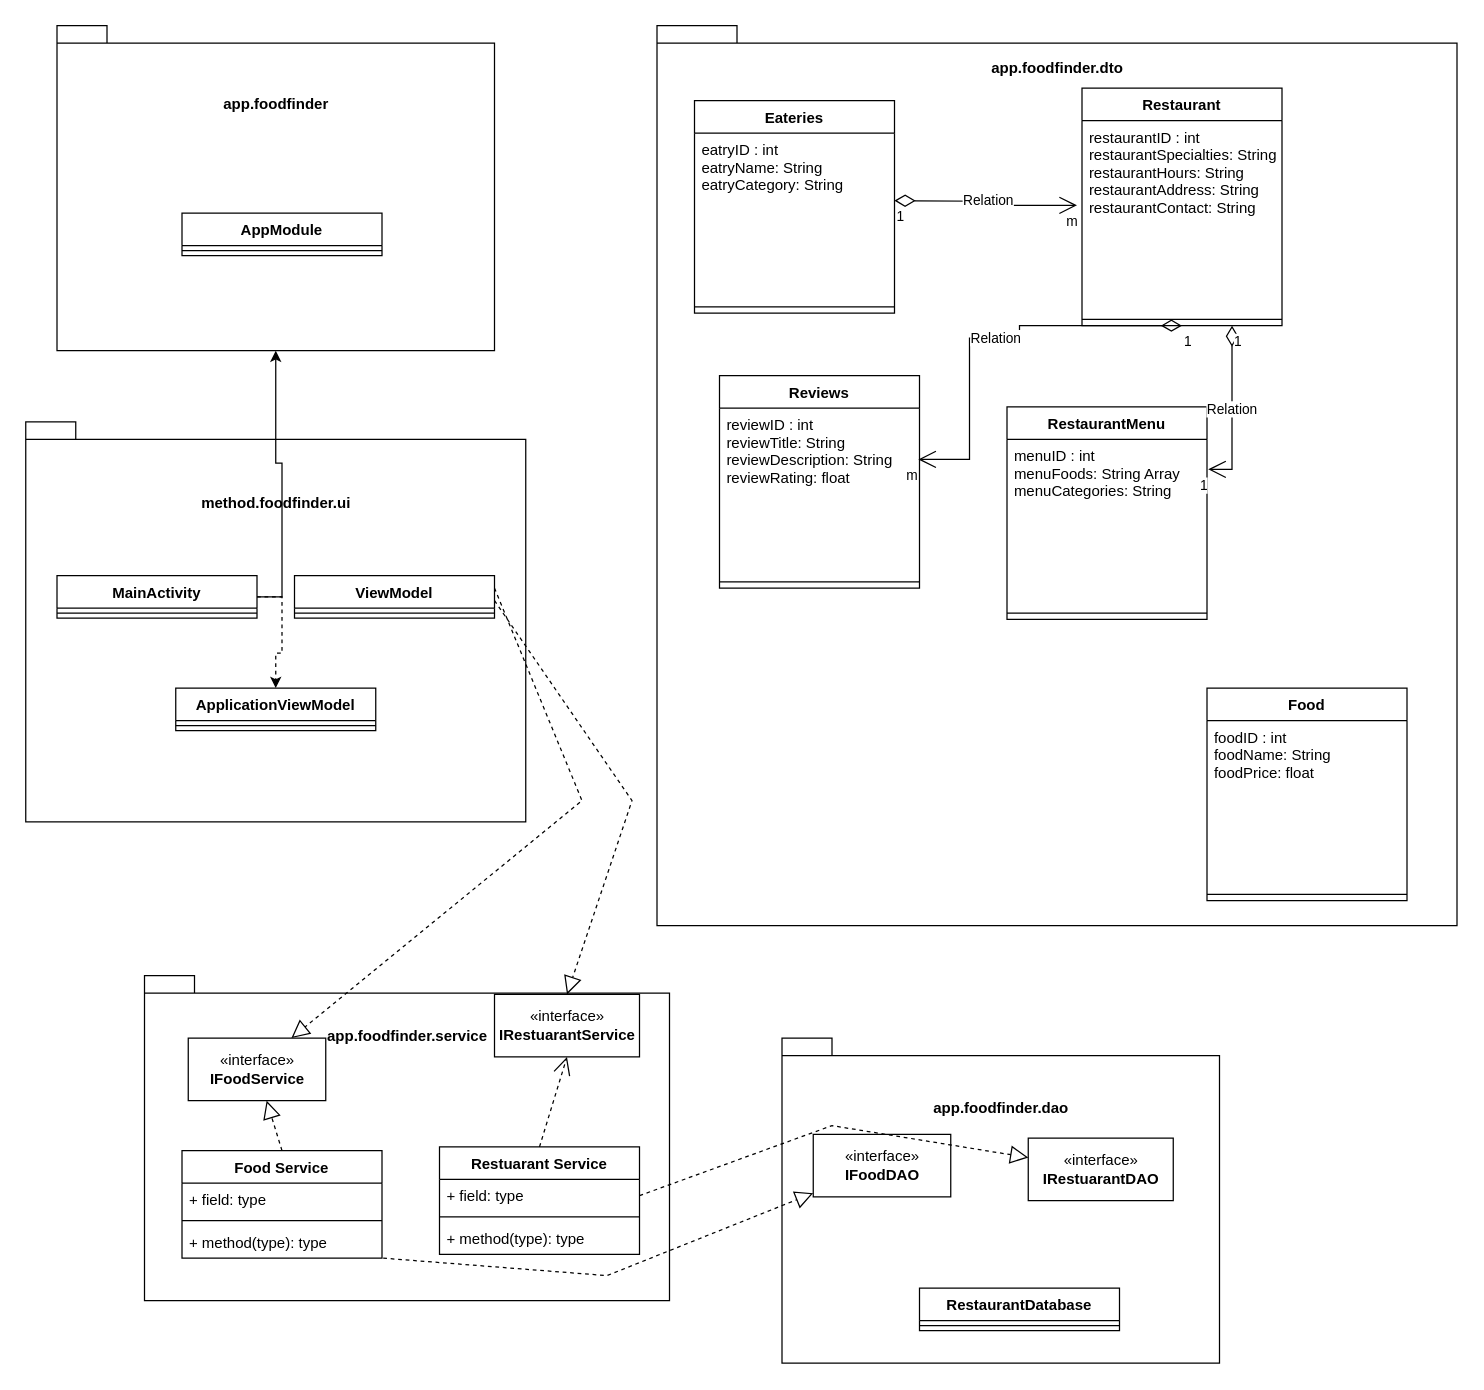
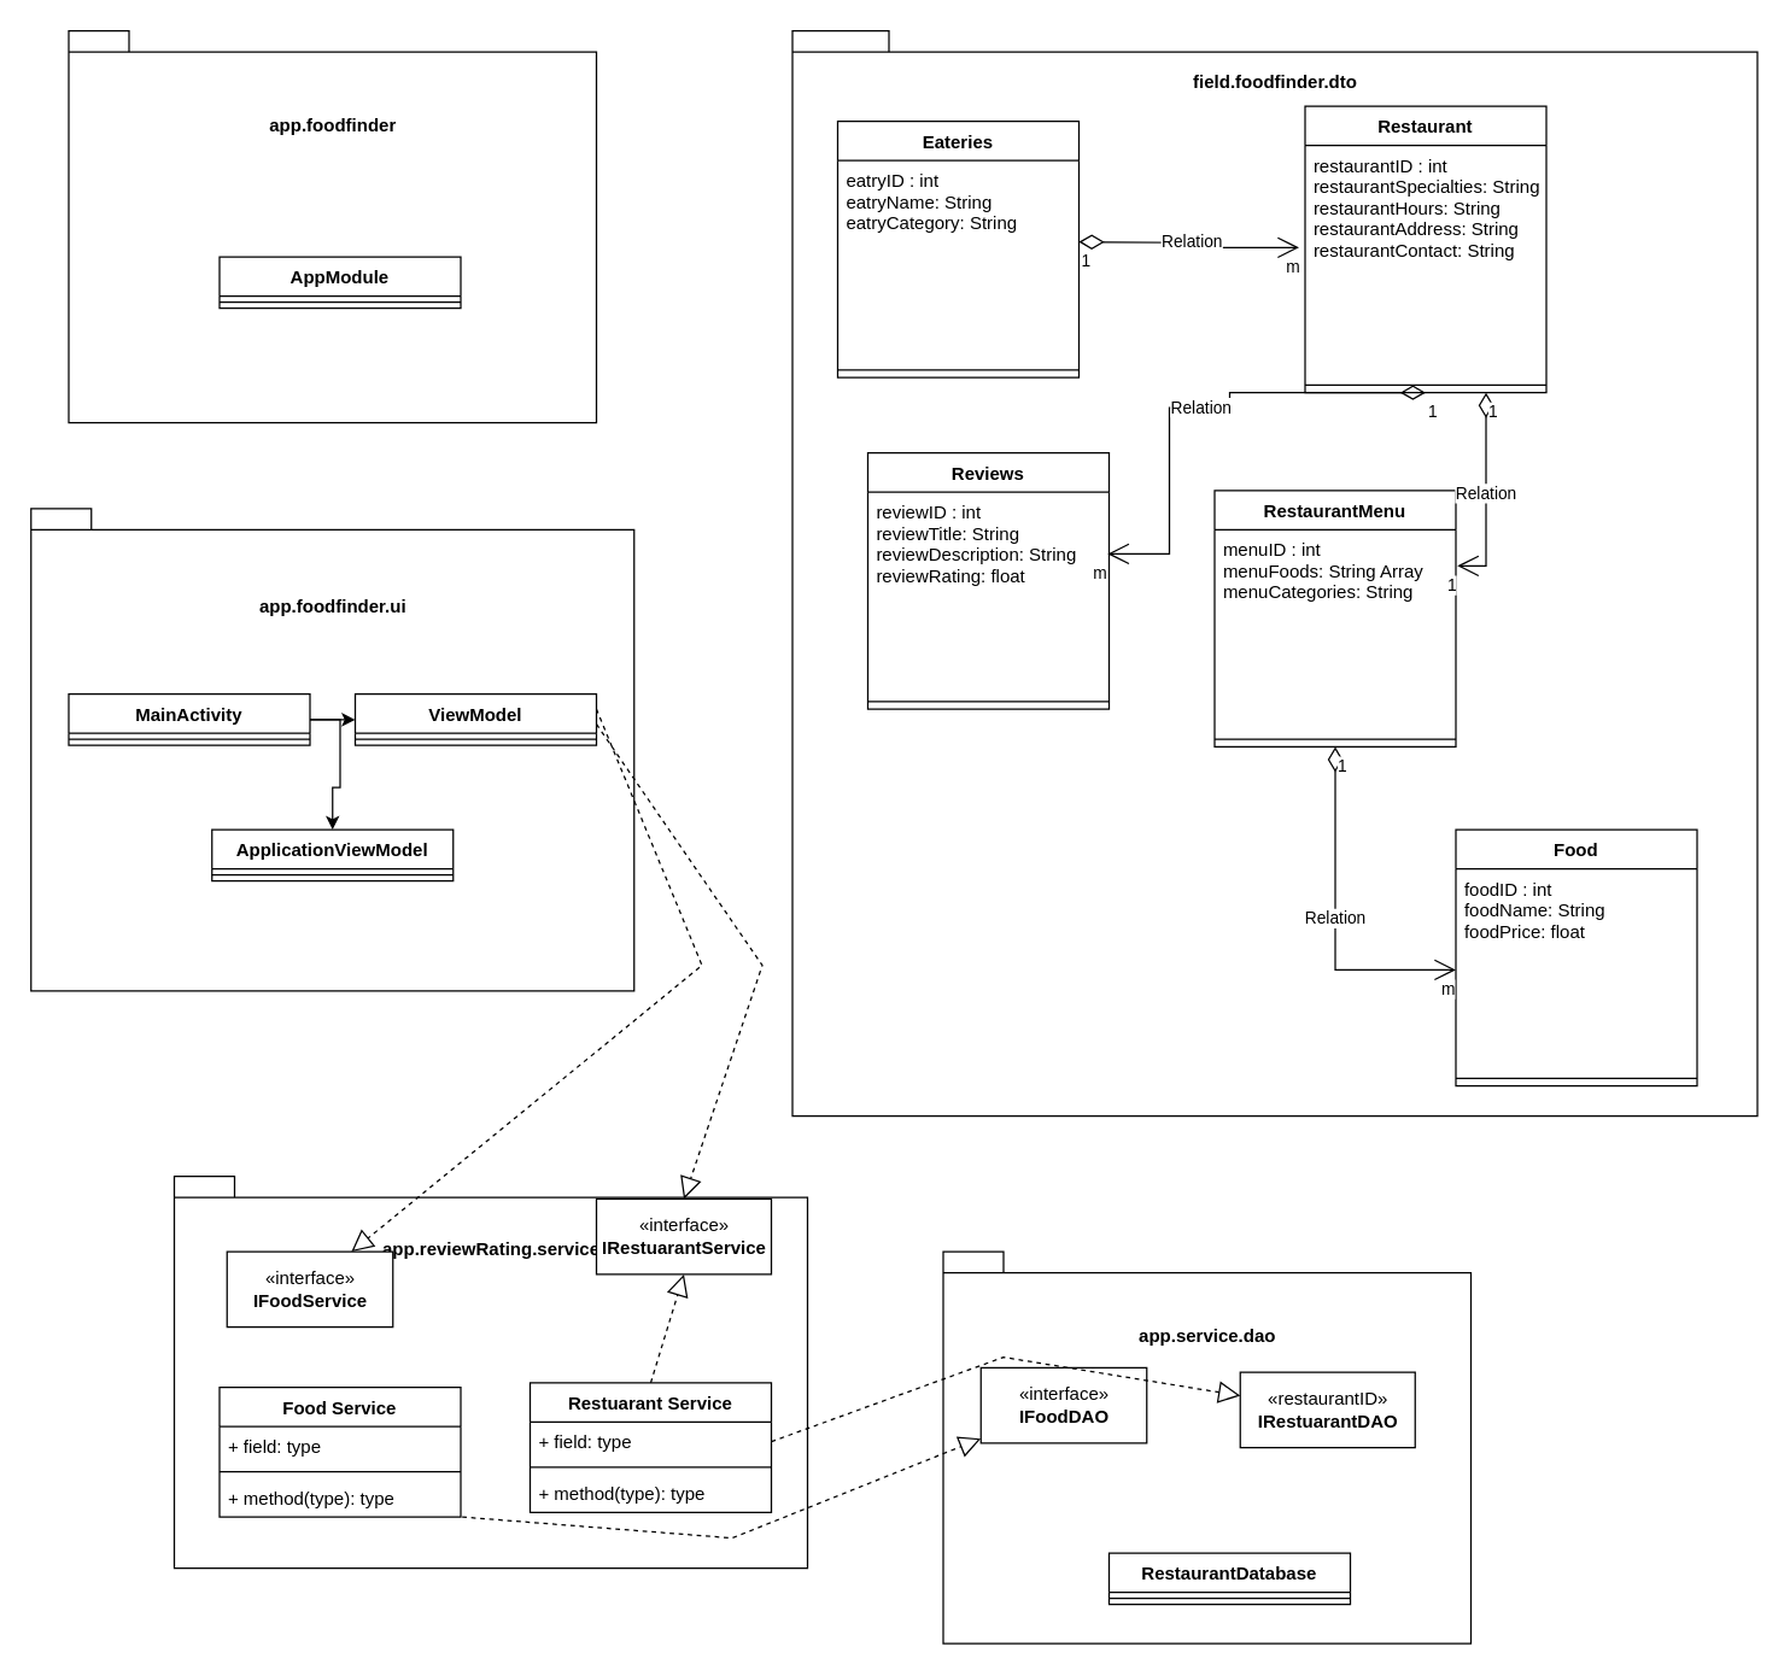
- <mxCell id="6" style="edgeStyle=orthogonalEdgeStyle;rounded=0;orthogonalLoop=1;jettySize=auto;html=1;exitX=1;exitY=0.5;exitDx=0;exitDy=0;" edge="1" parent="1" source="8" target="2"><mxGeometry relative="1" as="geometry" /></mxCell>
+ <mxCell id="6" style="edgeStyle=orthogonalEdgeStyle;rounded=0;orthogonalLoop=1;jettySize=auto;html=1;exitX=1;exitY=0.5;exitDx=0;exitDy=0;entryX=0;entryY=0.5;entryDx=0;entryDy=0;" edge="1" parent="1" source="8" target="10"><mxGeometry relative="1" as="geometry" /></mxCell>
- <mxCell id="12" value="app.foodfinder.dto&lt;br&gt;&lt;br&gt;&lt;br&gt;&lt;br&gt;&lt;br&gt;&lt;br&gt;&lt;br&gt;&lt;br&gt;&lt;br&gt;&lt;br&gt;&lt;br&gt;&lt;br&gt;&lt;br&gt;&lt;br&gt;&lt;br&gt;&lt;br&gt;&lt;br&gt;&lt;br&gt;&lt;br&gt;&lt;br&gt;&lt;br&gt;&lt;br&gt;&lt;br&gt;&lt;br&gt;&lt;br&gt;&lt;br&gt;&lt;br&gt;&lt;br&gt;&lt;br&gt;&lt;br&gt;&lt;br&gt;&lt;br&gt;&lt;br&gt;&lt;br&gt;&lt;br&gt;&lt;br&gt;&lt;br&gt;&lt;br&gt;&lt;br&gt;&lt;br&gt;&lt;br&gt;&lt;br&gt;&lt;br&gt;&lt;br&gt;&lt;br&gt;&lt;br&gt;&lt;br&gt;" style="shape=folder;fontStyle=1;spacingTop=10;tabWidth=40;tabHeight=14;tabPosition=left;html=1;" vertex="1" parent="1"><mxGeometry x="525" y="20" width="640" height="720" as="geometry" /></mxCell>
+ <mxCell id="12" value="field.foodfinder.dto&lt;br&gt;&lt;br&gt;&lt;br&gt;&lt;br&gt;&lt;br&gt;&lt;br&gt;&lt;br&gt;&lt;br&gt;&lt;br&gt;&lt;br&gt;&lt;br&gt;&lt;br&gt;&lt;br&gt;&lt;br&gt;&lt;br&gt;&lt;br&gt;&lt;br&gt;&lt;br&gt;&lt;br&gt;&lt;br&gt;&lt;br&gt;&lt;br&gt;&lt;br&gt;&lt;br&gt;&lt;br&gt;&lt;br&gt;&lt;br&gt;&lt;br&gt;&lt;br&gt;&lt;br&gt;&lt;br&gt;&lt;br&gt;&lt;br&gt;&lt;br&gt;&lt;br&gt;&lt;br&gt;&lt;br&gt;&lt;br&gt;&lt;br&gt;&lt;br&gt;&lt;br&gt;&lt;br&gt;&lt;br&gt;&lt;br&gt;&lt;br&gt;&lt;br&gt;&lt;br&gt;" style="shape=folder;fontStyle=1;spacingTop=10;tabWidth=40;tabHeight=14;tabPosition=left;html=1;" vertex="1" parent="1"><mxGeometry x="525" y="20" width="640" height="720" as="geometry" /></mxCell>
- <mxCell id="5" value="method.foodfinder.ui&lt;br&gt;&lt;br&gt;&lt;br&gt;&lt;br&gt;&lt;br&gt;&lt;br&gt;&lt;br&gt;&lt;br&gt;&lt;br&gt;&lt;br&gt;&lt;br&gt;&lt;br&gt;&lt;br&gt;&lt;br&gt;&lt;br&gt;" style="shape=folder;fontStyle=1;spacingTop=10;tabWidth=40;tabHeight=14;tabPosition=left;html=1;" vertex="1" parent="1"><mxGeometry x="20" y="337" width="400" height="320" as="geometry" /></mxCell>
+ <mxCell id="5" value="app.foodfinder.ui&lt;br&gt;&lt;br&gt;&lt;br&gt;&lt;br&gt;&lt;br&gt;&lt;br&gt;&lt;br&gt;&lt;br&gt;&lt;br&gt;&lt;br&gt;&lt;br&gt;&lt;br&gt;&lt;br&gt;&lt;br&gt;&lt;br&gt;" style="shape=folder;fontStyle=1;spacingTop=10;tabWidth=40;tabHeight=14;tabPosition=left;html=1;" vertex="1" parent="1"><mxGeometry x="20" y="337" width="400" height="320" as="geometry" /></mxCell>
- <mxCell id="7" style="edgeStyle=orthogonalEdgeStyle;rounded=0;orthogonalLoop=1;jettySize=auto;html=1;exitX=1;exitY=0.5;exitDx=0;exitDy=0;entryX=0.5;entryY=0;entryDx=0;entryDy=0;dashed=1;" edge="1" parent="1" source="8" target="40"><mxGeometry relative="1" as="geometry" /></mxCell>
+ <mxCell id="7" style="edgeStyle=orthogonalEdgeStyle;rounded=0;orthogonalLoop=1;jettySize=auto;html=1;exitX=1;exitY=0.5;exitDx=0;exitDy=0;entryX=0.5;entryY=0;entryDx=0;entryDy=0;" edge="1" parent="1" source="8" target="40"><mxGeometry relative="1" as="geometry" /></mxCell>
+ <mxCell id="37" value="Relation" style="endArrow=open;html=1;endSize=12;startArrow=diamondThin;startSize=14;startFill=0;edgeStyle=orthogonalEdgeStyle;rounded=0;exitX=0.5;exitY=1;exitDx=0;exitDy=0;entryX=0;entryY=0.5;entryDx=0;entryDy=0;" edge="1" parent="1" source="28" target="32"><mxGeometry relative="1" as="geometry"><mxPoint x="695" y="550" as="sourcePoint" /><mxPoint x="855" y="760" as="targetPoint" /></mxGeometry></mxCell>
+ <mxCell id="38" value="1" style="edgeLabel;resizable=0;html=1;align=left;verticalAlign=top;" connectable="0" vertex="1" parent="37"><mxGeometry x="-1" relative="1" as="geometry" /></mxCell>
+ <mxCell id="39" value="m" style="edgeLabel;resizable=0;html=1;align=right;verticalAlign=top;" connectable="0" vertex="1" parent="37"><mxGeometry x="1" relative="1" as="geometry" /></mxCell>
- <mxCell id="57" value="" style="endArrow=open;dashed=1;endFill=0;endSize=12;html=1;rounded=0;entryX=0.5;entryY=1;entryDx=0;entryDy=0;exitX=0.5;exitY=0;exitDx=0;exitDy=0;" edge="1" parent="1" source="48" target="47"><mxGeometry width="160" relative="1" as="geometry"><mxPoint x="355" y="900" as="sourcePoint" /><mxPoint x="515" y="900" as="targetPoint" /></mxGeometry></mxCell>
+ <mxCell id="57" value="" style="endArrow=block;dashed=1;endFill=0;endSize=12;html=1;rounded=0;entryX=0.5;entryY=1;entryDx=0;entryDy=0;exitX=0.5;exitY=0;exitDx=0;exitDy=0;" edge="1" parent="1" source="48" target="47"><mxGeometry width="160" relative="1" as="geometry"><mxPoint x="355" y="900" as="sourcePoint" /><mxPoint x="515" y="900" as="targetPoint" /></mxGeometry></mxCell>
- <mxCell id="56" value="" style="endArrow=block;dashed=1;endFill=0;endSize=12;html=1;rounded=0;exitX=0.5;exitY=0;exitDx=0;exitDy=0;" edge="1" parent="1" source="52" target="44"><mxGeometry width="160" relative="1" as="geometry"><mxPoint x="355" y="870" as="sourcePoint" /><mxPoint x="515" y="870" as="targetPoint" /></mxGeometry></mxCell>
- <mxCell id="42" value="app.foodfinder.service&lt;br&gt;&lt;br&gt;&lt;br&gt;&lt;br&gt;&lt;br&gt;&lt;br&gt;&lt;br&gt;&lt;br&gt;&lt;br&gt;&lt;br&gt;&lt;br&gt;&lt;br&gt;&lt;br&gt;" style="shape=folder;fontStyle=1;spacingTop=10;tabWidth=40;tabHeight=14;tabPosition=left;html=1;" vertex="1" parent="1"><mxGeometry x="115" y="780" width="420" height="260" as="geometry" /></mxCell>
+ <mxCell id="42" value="app.reviewRating.service&lt;br&gt;&lt;br&gt;&lt;br&gt;&lt;br&gt;&lt;br&gt;&lt;br&gt;&lt;br&gt;&lt;br&gt;&lt;br&gt;&lt;br&gt;&lt;br&gt;&lt;br&gt;&lt;br&gt;" style="shape=folder;fontStyle=1;spacingTop=10;tabWidth=40;tabHeight=14;tabPosition=left;html=1;" vertex="1" parent="1"><mxGeometry x="115" y="780" width="420" height="260" as="geometry" /></mxCell>
- <mxCell id="59" value="«interface»&lt;br&gt;&lt;b&gt;IRestuarantDAO&lt;/b&gt;" style="html=1;" vertex="1" parent="1"><mxGeometry x="822" y="910" width="116" height="50" as="geometry" /></mxCell>
+ <mxCell id="59" value="«restaurantID»&lt;br&gt;&lt;b&gt;IRestuarantDAO&lt;/b&gt;" style="html=1;" vertex="1" parent="1"><mxGeometry x="822" y="910" width="116" height="50" as="geometry" /></mxCell>
- <mxCell id="43" value="app.foodfinder.dao&lt;br&gt;&lt;br&gt;&lt;br&gt;&lt;br&gt;&lt;br&gt;&lt;br&gt;&lt;br&gt;&lt;br&gt;&lt;br&gt;&lt;br&gt;&lt;br&gt;&lt;br&gt;" style="shape=folder;fontStyle=1;spacingTop=10;tabWidth=40;tabHeight=14;tabPosition=left;html=1;" vertex="1" parent="1"><mxGeometry x="625" y="830" width="350" height="260" as="geometry" /></mxCell>
+ <mxCell id="43" value="app.service.dao&lt;br&gt;&lt;br&gt;&lt;br&gt;&lt;br&gt;&lt;br&gt;&lt;br&gt;&lt;br&gt;&lt;br&gt;&lt;br&gt;&lt;br&gt;&lt;br&gt;&lt;br&gt;" style="shape=folder;fontStyle=1;spacingTop=10;tabWidth=40;tabHeight=14;tabPosition=left;html=1;" vertex="1" parent="1"><mxGeometry x="625" y="830" width="350" height="260" as="geometry" /></mxCell>
